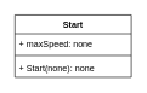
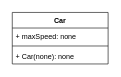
- <mxCell id="2" value="Start" style="swimlane;fontStyle=1;align=center;verticalAlign=top;childLayout=stackLayout;horizontal=1;startSize=26;horizontalStack=0;resizeParent=1;resizeParentMax=0;resizeLast=0;collapsible=1;marginBottom=0;whiteSpace=wrap;html=1;" vertex="1" parent="1"><mxGeometry x="20" y="20" width="160" height="86" as="geometry" /></mxCell>
+ <mxCell id="2" value="Car" style="swimlane;fontStyle=1;align=center;verticalAlign=top;childLayout=stackLayout;horizontal=1;startSize=26;horizontalStack=0;resizeParent=1;resizeParentMax=0;resizeLast=0;collapsible=1;marginBottom=0;whiteSpace=wrap;html=1;" vertex="1" parent="1"><mxGeometry x="20" y="20" width="160" height="86" as="geometry" /></mxCell>
- <mxCell id="5" value="+ Start(none): none" style="text;strokeColor=none;fillColor=none;align=left;verticalAlign=top;spacingLeft=4;spacingRight=4;overflow=hidden;rotatable=0;points=[[0,0.5],[1,0.5]];portConstraint=eastwest;whiteSpace=wrap;html=1;" vertex="1" parent="2"><mxGeometry y="60" width="160" height="26" as="geometry" /></mxCell>
+ <mxCell id="5" value="+ Car(none): none" style="text;strokeColor=none;fillColor=none;align=left;verticalAlign=top;spacingLeft=4;spacingRight=4;overflow=hidden;rotatable=0;points=[[0,0.5],[1,0.5]];portConstraint=eastwest;whiteSpace=wrap;html=1;" vertex="1" parent="2"><mxGeometry y="60" width="160" height="26" as="geometry" /></mxCell>
